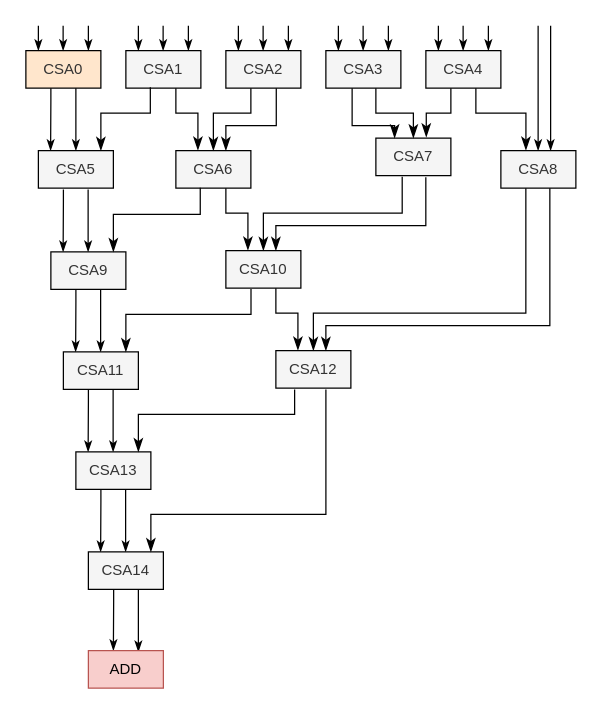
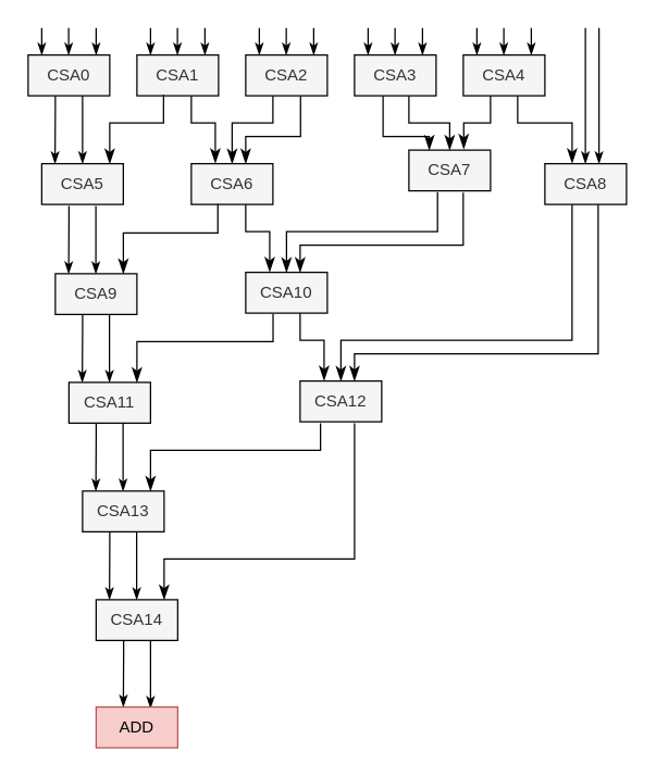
- <mxCell id="2" value="CSA0" style="rounded=0;whiteSpace=wrap;html=1;fillColor=#ffe6cc;fontColor=#333333;strokeColor=#000000;" vertex="1" parent="1"><mxGeometry x="20" y="40" width="60" height="30" as="geometry" /></mxCell>
+ <mxCell id="2" value="CSA0" style="rounded=0;whiteSpace=wrap;html=1;fillColor=#f5f5f5;fontColor=#333333;strokeColor=#000000;" vertex="1" parent="1"><mxGeometry x="20" y="40" width="60" height="30" as="geometry" /></mxCell>
